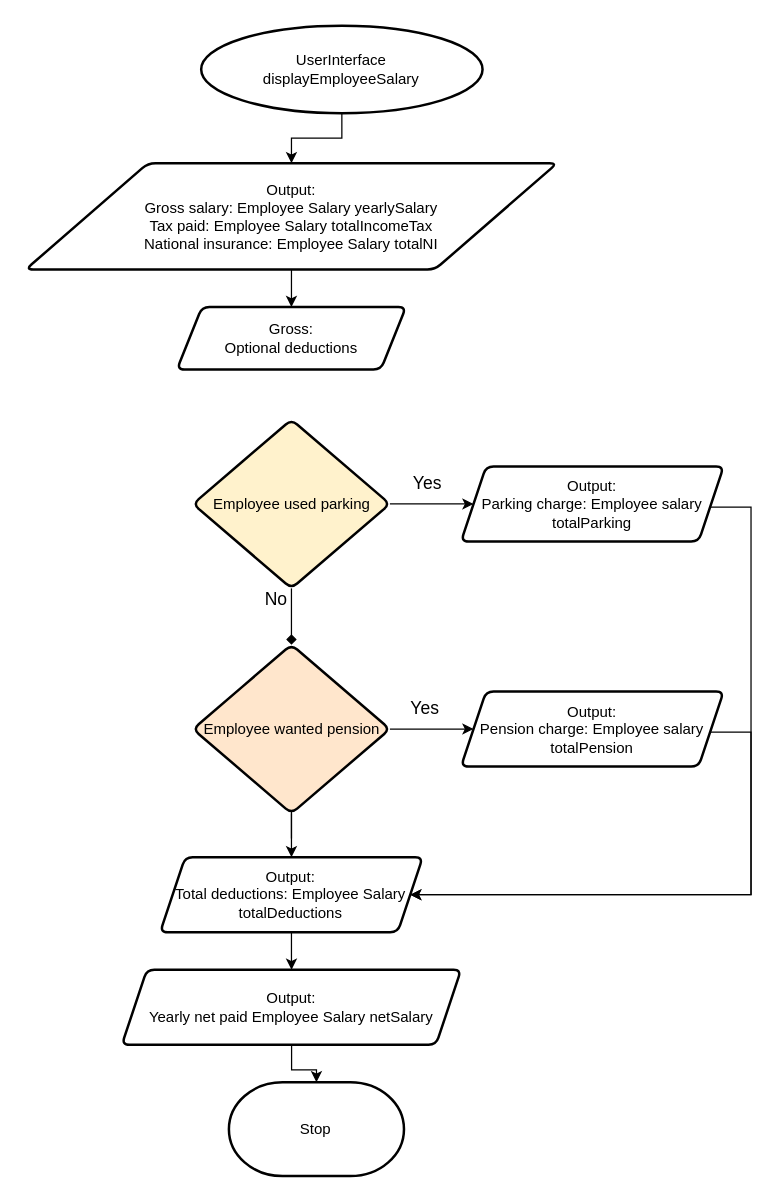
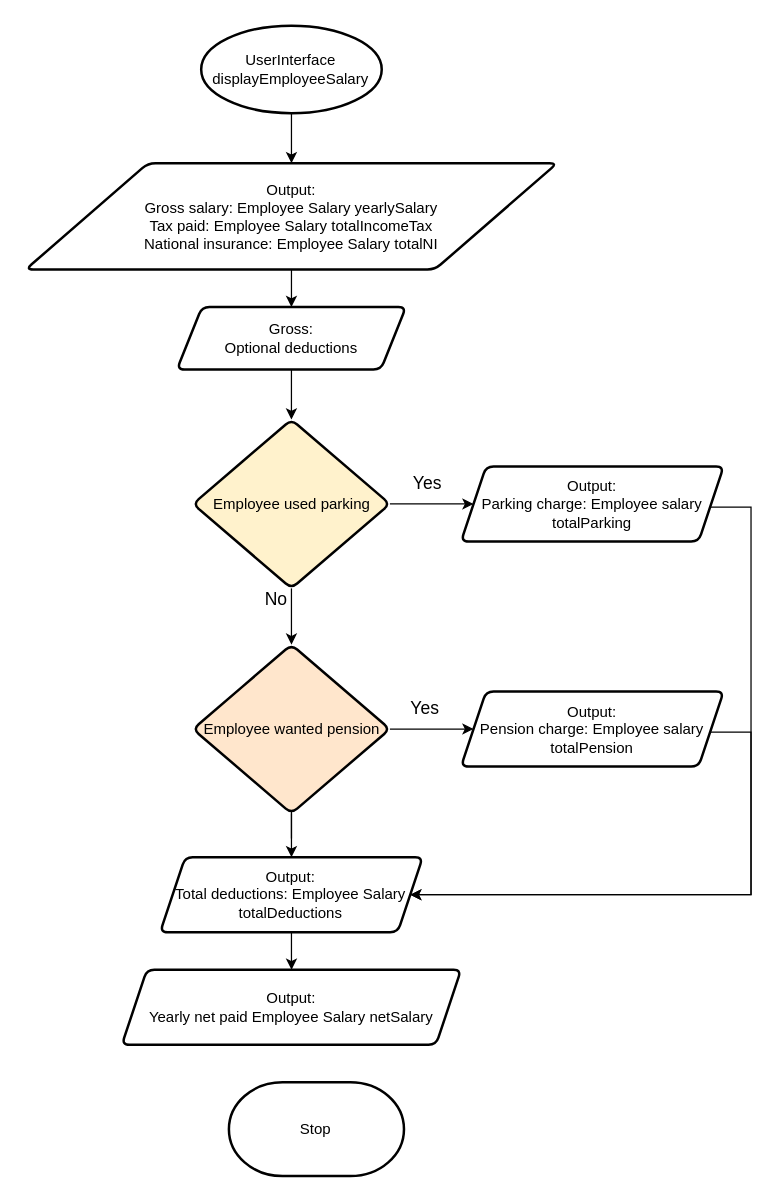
- <mxCell id="3" value="UserInterface&lt;br&gt;displayEmployeeSalary" style="strokeWidth=2;html=1;shape=mxgraph.flowchart.start_1;whiteSpace=wrap;" parent="1" vertex="1"><mxGeometry x="160.31" y="20" width="225" height="70" as="geometry" /></mxCell>
+ <mxCell id="3" value="UserInterface&lt;br&gt;displayEmployeeSalary" style="strokeWidth=2;html=1;shape=mxgraph.flowchart.start_1;whiteSpace=wrap;" parent="1" vertex="1"><mxGeometry x="160.31" y="20" width="144.37" height="70" as="geometry" /></mxCell>
+ <mxCell id="6" value="" style="edgeStyle=orthogonalEdgeStyle;rounded=0;orthogonalLoop=1;jettySize=auto;html=1;" parent="1" source="7" target="11" edge="1"><mxGeometry relative="1" as="geometry" /></mxCell>
- <mxCell id="24" value="" style="edgeStyle=orthogonalEdgeStyle;rounded=0;orthogonalLoop=1;jettySize=auto;html=1;endArrow=diamond;" edge="1" parent="1" source="11" target="26"><mxGeometry relative="1" as="geometry"><mxPoint x="232.5" y="607.5" as="targetPoint" /><mxPoint x="232" y="470" as="sourcePoint" /></mxGeometry></mxCell>
+ <mxCell id="24" value="" style="edgeStyle=orthogonalEdgeStyle;rounded=0;orthogonalLoop=1;jettySize=auto;html=1;" edge="1" parent="1" source="11" target="26"><mxGeometry relative="1" as="geometry"><mxPoint x="232.5" y="607.5" as="targetPoint" /><mxPoint x="232" y="470" as="sourcePoint" /></mxGeometry></mxCell>
- <mxCell id="21" value="" style="edgeStyle=orthogonalEdgeStyle;rounded=0;orthogonalLoop=1;jettySize=auto;html=1;" parent="1" source="22" target="23" edge="1"><mxGeometry relative="1" as="geometry" /></mxCell>
